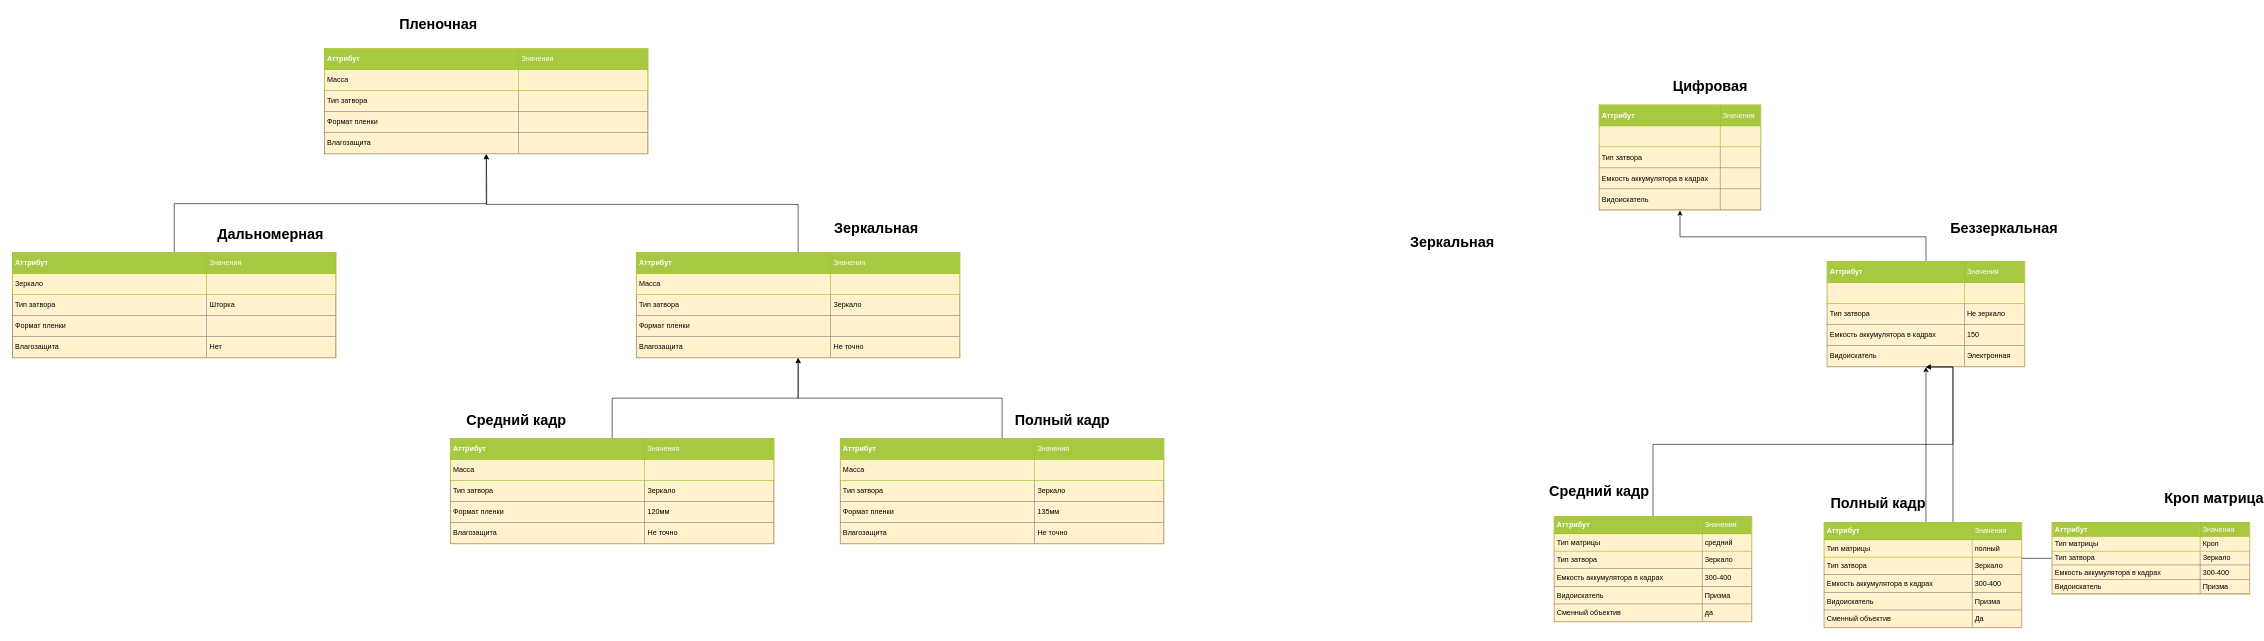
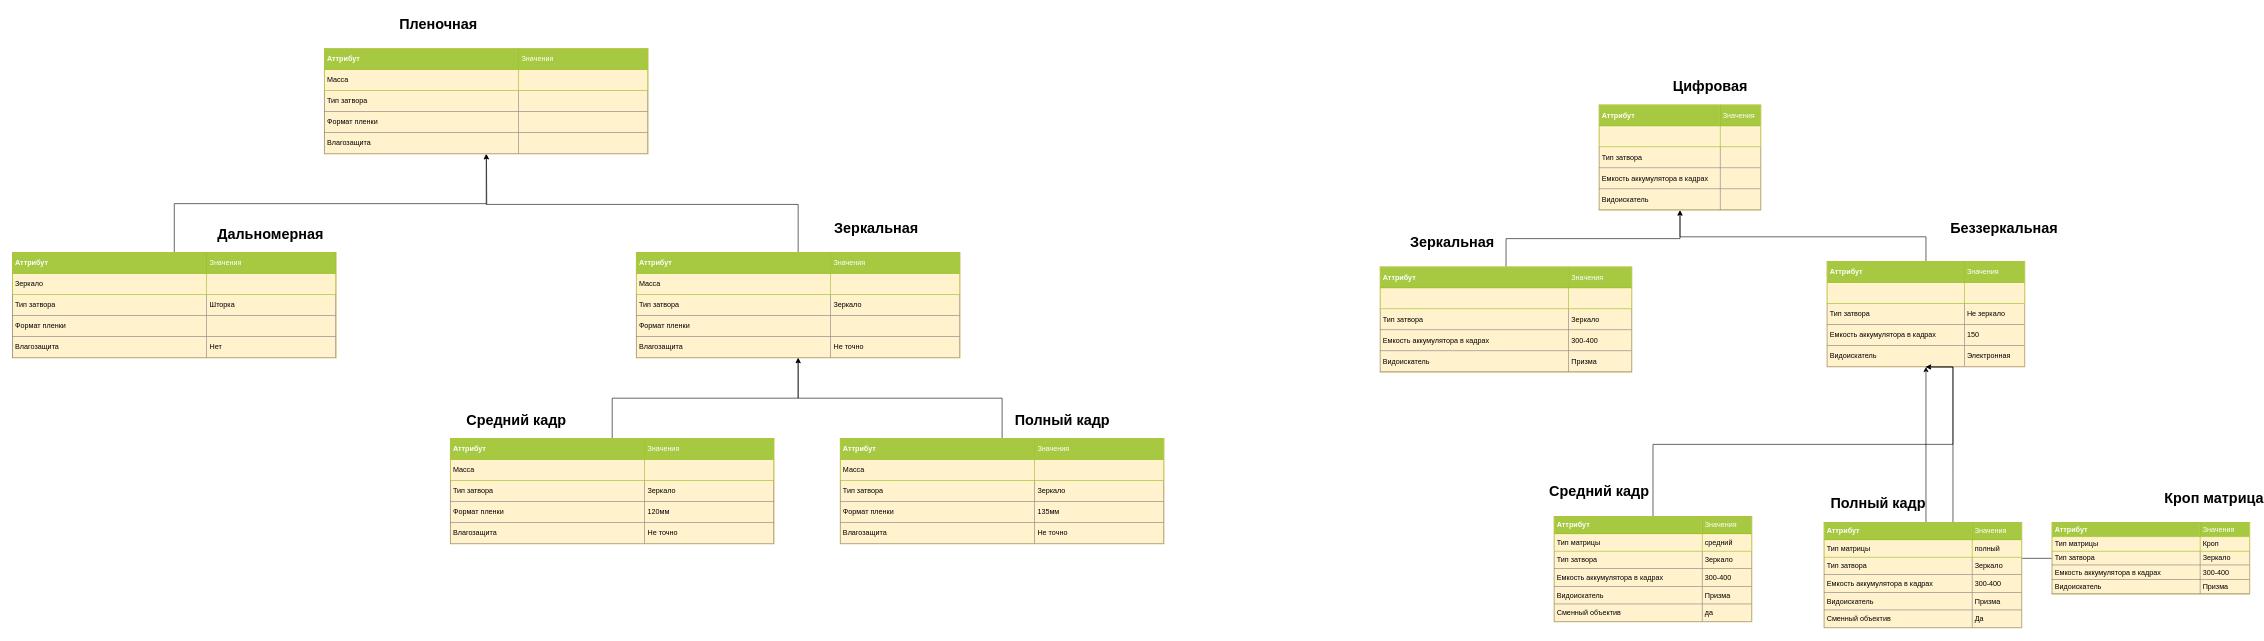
+ <mxCell id="17" style="edgeStyle=orthogonalEdgeStyle;rounded=0;orthogonalLoop=1;jettySize=auto;html=1;entryX=0.5;entryY=1;entryDx=0;entryDy=0;" parent="1" source="18" target="2" edge="1"><mxGeometry relative="1" as="geometry" /></mxCell>
+ <mxCell id="18" value="&lt;table border=&quot;1&quot; width=&quot;100%&quot; cellpadding=&quot;4&quot; style=&quot;width: 100% ; height: 100% ; border-collapse: collapse&quot;&gt;&lt;tbody&gt;&lt;tr style=&quot;background-color: #a7c942 ; color: #ffffff ; border: 1px solid #98bf21&quot;&gt;&lt;th align=&quot;left&quot;&gt;Аттрибут&lt;/th&gt;&lt;td&gt;Значения&lt;/td&gt;&lt;/tr&gt;&lt;tr style=&quot;border: 1px solid #98bf21&quot;&gt;&lt;td&gt;&lt;br&gt;&lt;/td&gt;&lt;td&gt;&lt;br&gt;&lt;/td&gt;&lt;/tr&gt;&lt;tr&gt;&lt;td&gt;Тип затвора&lt;/td&gt;&lt;td&gt;Зеркало&lt;/td&gt;&lt;/tr&gt;&lt;tr&gt;&lt;td&gt;Емкость аккумулятора в кадрах&lt;/td&gt;&lt;td&gt;300-400&lt;/td&gt;&lt;/tr&gt;&lt;tr&gt;&lt;td&gt;Видоискатель&lt;/td&gt;&lt;td&gt;Призма&lt;/td&gt;&lt;/tr&gt;&lt;/tbody&gt;&lt;/table&gt;" style="text;html=1;strokeColor=#d6b656;fillColor=#fff2cc;overflow=fill;rounded=0;flipH=0;flipV=1;direction=east;imageWidth=24;" parent="1" vertex="1"><mxGeometry x="2300" y="444" width="420" height="176" as="geometry" /></mxCell>
